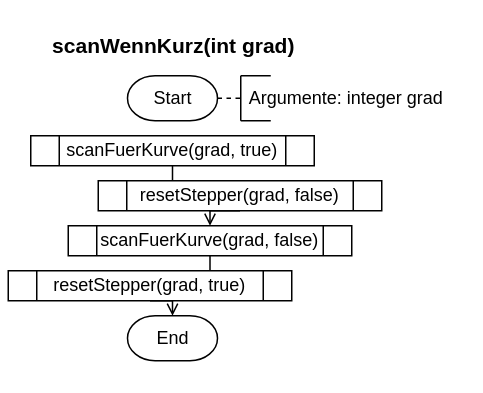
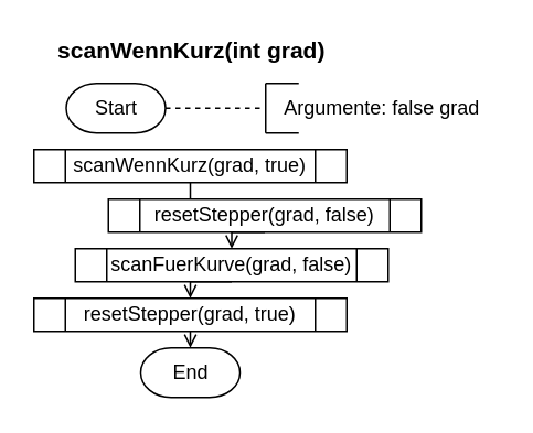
- <mxCell id="2" value="Start" style="strokeWidth=1;html=1;shape=mxgraph.flowchart.terminator;whiteSpace=wrap;rounded=1;labelBackgroundColor=none;labelBorderColor=none;" vertex="1" parent="1"><mxGeometry x="84.5" y="50" width="60" height="30" as="geometry" /></mxCell>
+ <mxCell id="2" value="Start" style="strokeWidth=1;html=1;shape=mxgraph.flowchart.terminator;whiteSpace=wrap;rounded=1;labelBackgroundColor=none;labelBorderColor=none;" vertex="1" parent="1"><mxGeometry x="39.5" y="50" width="60" height="30" as="geometry" /></mxCell>
- <mxCell id="7" value="Argumente: integer grad" style="text;html=1;align=center;verticalAlign=middle;resizable=0;points=[];autosize=1;strokeColor=none;fillColor=none;" vertex="1" parent="1"><mxGeometry x="160" y="55" width="140" height="20" as="geometry" /></mxCell>
+ <mxCell id="7" value="Argumente: false grad" style="text;html=1;align=center;verticalAlign=middle;resizable=0;points=[];autosize=1;strokeColor=none;fillColor=none;" vertex="1" parent="1"><mxGeometry x="160" y="55" width="140" height="20" as="geometry" /></mxCell>
- <mxCell id="9" value="scanFuerKurve(grad, true)" style="shape=process;whiteSpace=wrap;html=1;backgroundOutline=1;rounded=0;strokeColor=default;strokeWidth=1;labelBackgroundColor=none;labelBorderColor=none;" vertex="1" parent="1"><mxGeometry x="20" y="90" width="189" height="20" as="geometry" /></mxCell>
+ <mxCell id="9" value="scanWennKurz(grad, true)" style="shape=process;whiteSpace=wrap;html=1;backgroundOutline=1;rounded=0;strokeColor=default;strokeWidth=1;labelBackgroundColor=none;labelBorderColor=none;" vertex="1" parent="1"><mxGeometry x="20" y="90" width="189" height="20" as="geometry" /></mxCell>
- <mxCell id="15" value="resetStepper(grad, true)" style="shape=process;whiteSpace=wrap;html=1;backgroundOutline=1;rounded=0;strokeColor=default;strokeWidth=1;labelBackgroundColor=none;labelBorderColor=none;" vertex="1" parent="1"><mxGeometry x="5" y="180" width="189" height="20" as="geometry" /></mxCell>
+ <mxCell id="15" value="resetStepper(grad, true)" style="shape=process;whiteSpace=wrap;html=1;backgroundOutline=1;rounded=0;strokeColor=default;strokeWidth=1;labelBackgroundColor=none;labelBorderColor=none;" vertex="1" parent="1"><mxGeometry x="20" y="180" width="189" height="20" as="geometry" /></mxCell>
